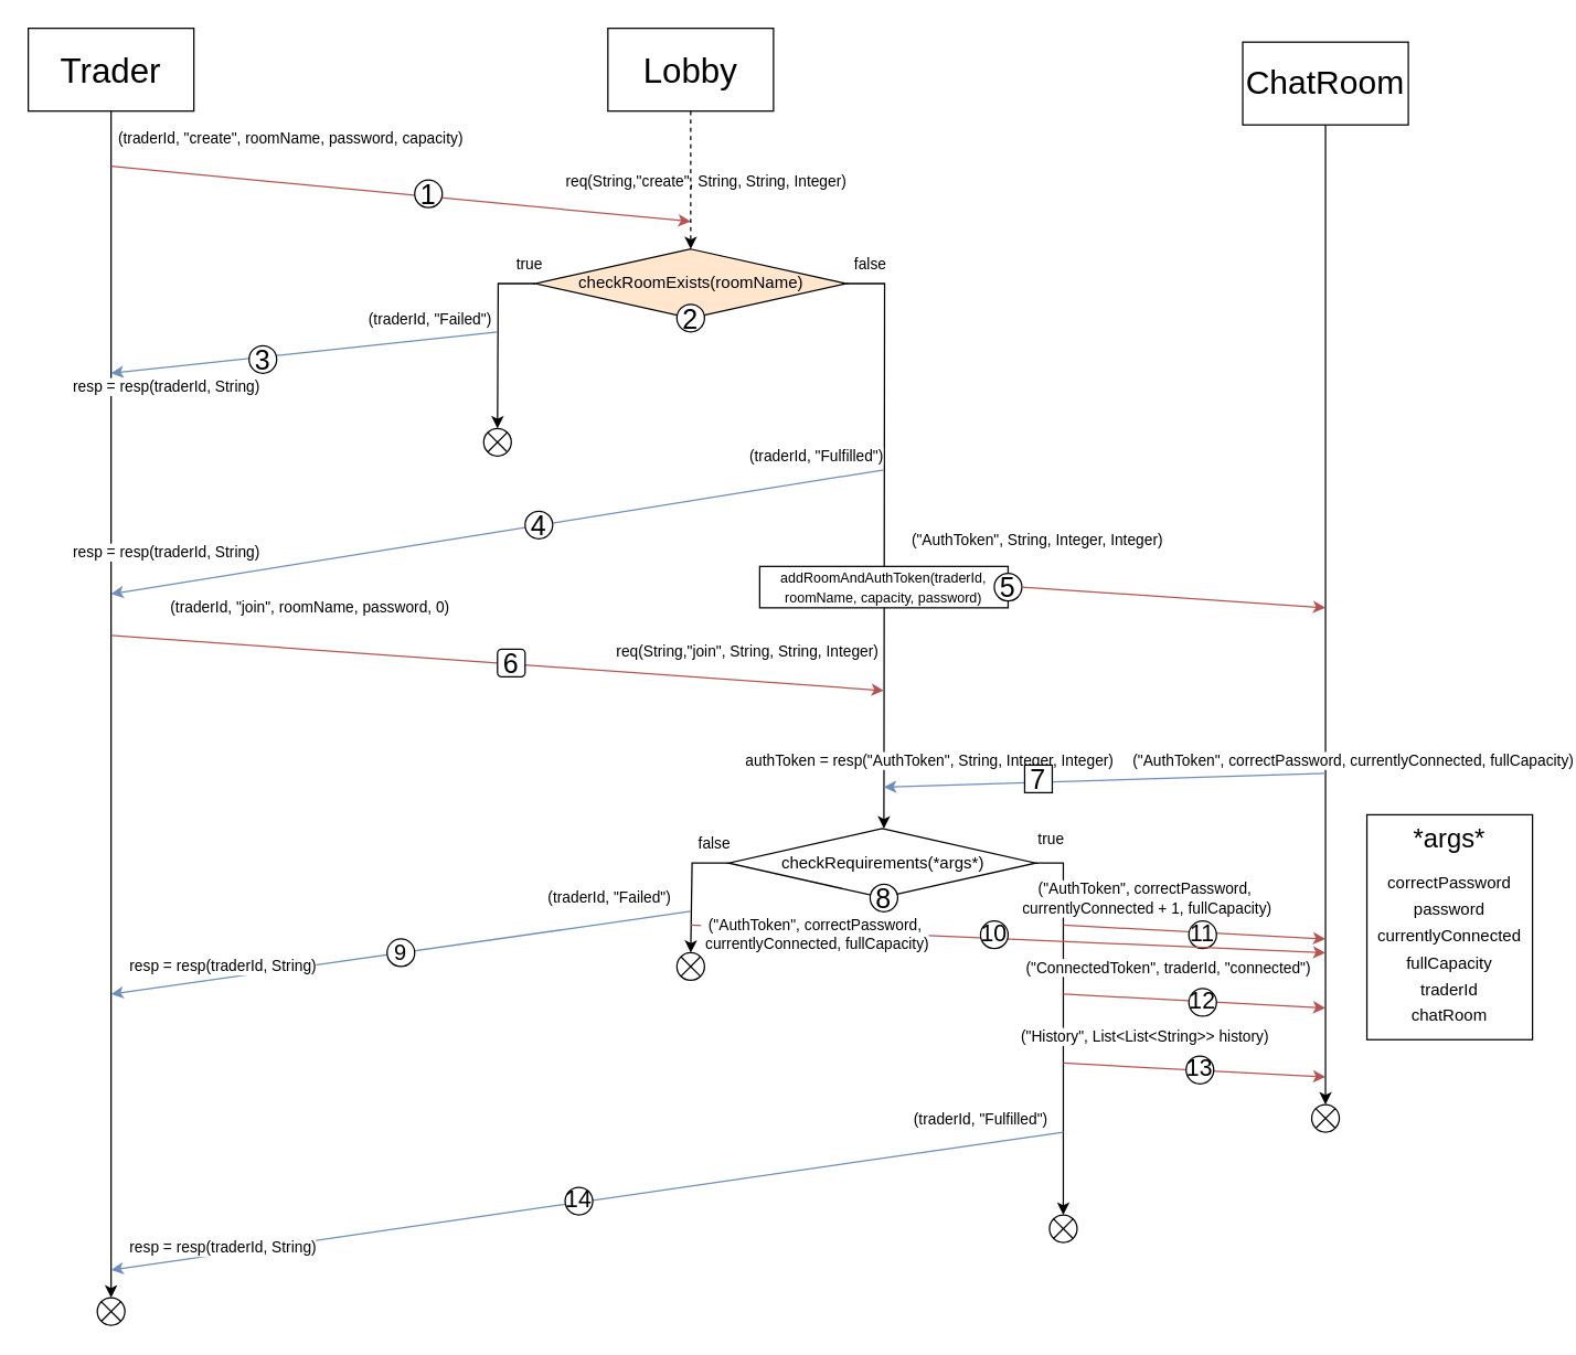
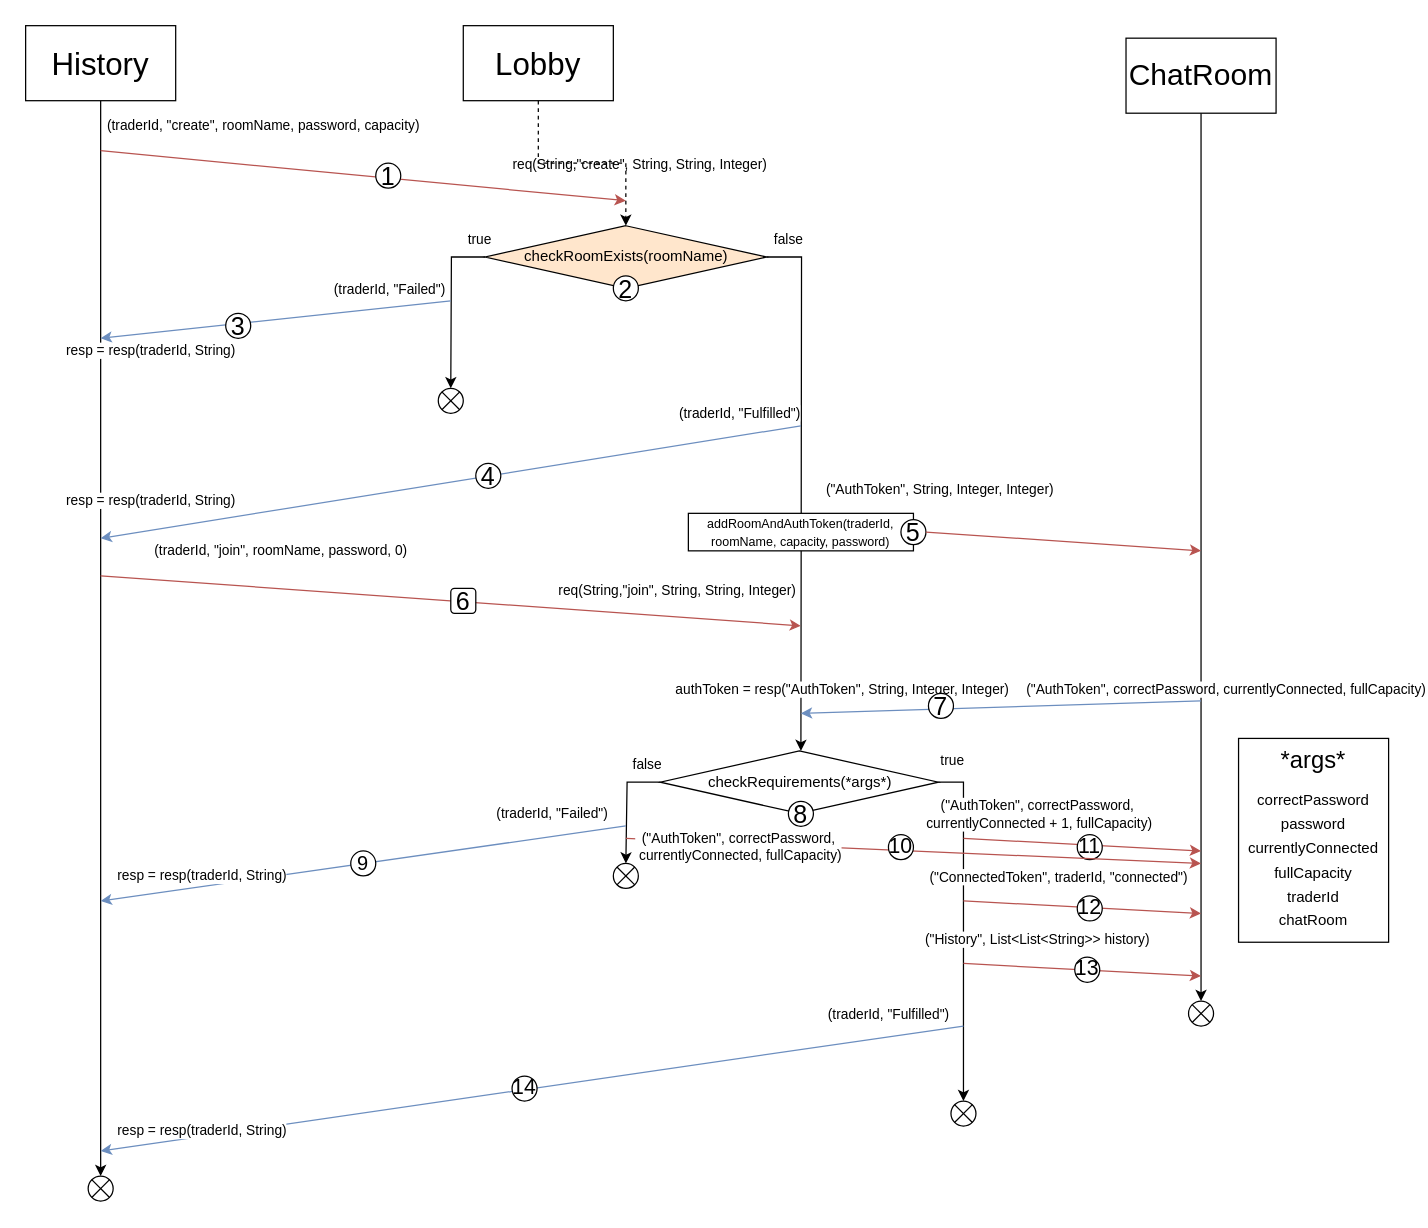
- <mxCell id="3" value="&lt;font style=&quot;font-size: 25px;&quot;&gt;Trader&lt;/font&gt;" style="rounded=0;whiteSpace=wrap;html=1;" parent="1" vertex="1"><mxGeometry x="20" y="20" width="120" height="60" as="geometry" /></mxCell>
+ <mxCell id="3" value="&lt;font style=&quot;font-size: 25px;&quot;&gt;History&lt;/font&gt;" style="rounded=0;whiteSpace=wrap;html=1;" parent="1" vertex="1"><mxGeometry x="20" y="20" width="120" height="60" as="geometry" /></mxCell>
- <mxCell id="4" value="&lt;font style=&quot;font-size: 25px;&quot;&gt;Lobby&lt;/font&gt;" style="rounded=0;whiteSpace=wrap;html=1;" parent="1" vertex="1"><mxGeometry x="440" y="20" width="120" height="60" as="geometry" /></mxCell>
+ <mxCell id="4" value="&lt;font style=&quot;font-size: 25px;&quot;&gt;Lobby&lt;/font&gt;" style="rounded=0;whiteSpace=wrap;html=1;" parent="1" vertex="1"><mxGeometry x="370" y="20" width="120" height="60" as="geometry" /></mxCell>
- <mxCell id="59" value="&lt;span style=&quot;font-size: 20px;&quot;&gt;7&lt;/span&gt;" style="whiteSpace=wrap;html=1;aspect=fixed;rounded=0;" vertex="1" parent="1"><mxGeometry x="742" y="554" width="20" height="20" as="geometry" /></mxCell>
+ <mxCell id="59" value="&lt;span style=&quot;font-size: 20px;&quot;&gt;7&lt;/span&gt;" style="ellipse;whiteSpace=wrap;html=1;aspect=fixed;" vertex="1" parent="1"><mxGeometry x="742" y="554" width="20" height="20" as="geometry" /></mxCell>
